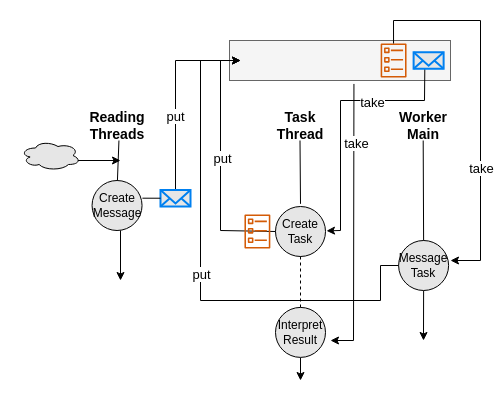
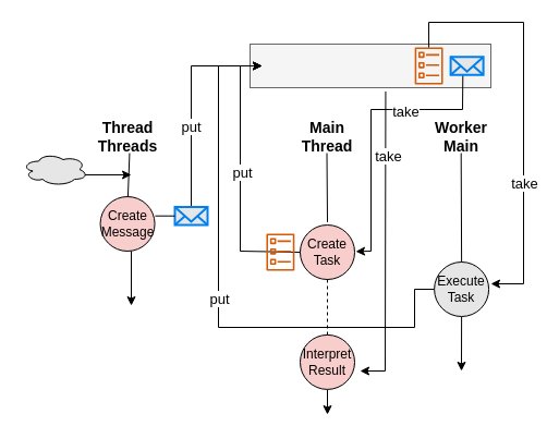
- <mxCell id="7" value="&lt;b style=&quot;font-size: 14px;&quot;&gt;Reading Threads&lt;/b&gt;" style="text;html=1;strokeColor=none;fillColor=none;align=center;verticalAlign=middle;whiteSpace=wrap;rounded=0;fontSize=14;" vertex="1" parent="1"><mxGeometry x="86.55" y="110" width="60" height="30" as="geometry" /></mxCell>
+ <mxCell id="7" value="&lt;b style=&quot;font-size: 14px;&quot;&gt;Thread Threads&lt;/b&gt;" style="text;html=1;strokeColor=none;fillColor=none;align=center;verticalAlign=middle;whiteSpace=wrap;rounded=0;fontSize=14;" vertex="1" parent="1"><mxGeometry x="86.55" y="110" width="60" height="30" as="geometry" /></mxCell>
- <mxCell id="4" value="&lt;b style=&quot;font-size: 14px;&quot;&gt;Task Thread&lt;/b&gt;" style="text;html=1;strokeColor=none;fillColor=none;align=center;verticalAlign=middle;whiteSpace=wrap;rounded=0;fontSize=14;" vertex="1" parent="1"><mxGeometry x="270" y="110" width="60" height="30" as="geometry" /></mxCell>
+ <mxCell id="4" value="&lt;b style=&quot;font-size: 14px;&quot;&gt;Main Thread&lt;/b&gt;" style="text;html=1;strokeColor=none;fillColor=none;align=center;verticalAlign=middle;whiteSpace=wrap;rounded=0;fontSize=14;" vertex="1" parent="1"><mxGeometry x="270" y="110" width="60" height="30" as="geometry" /></mxCell>
- <mxCell id="20" value="Create Message" style="ellipse;whiteSpace=wrap;html=1;aspect=fixed;fillColor=#E6E6E6;" vertex="1" parent="1"><mxGeometry x="91.55" y="180" width="50" height="50" as="geometry" /></mxCell>
+ <mxCell id="20" value="Create Message" style="ellipse;whiteSpace=wrap;html=1;aspect=fixed;fillColor=#f8cecc;" vertex="1" parent="1"><mxGeometry x="91.55" y="180" width="50" height="50" as="geometry" /></mxCell>
- <mxCell id="17" value="Create Task" style="ellipse;whiteSpace=wrap;html=1;aspect=fixed;fillColor=#E6E6E6;" vertex="1" parent="1"><mxGeometry x="275" y="206" width="50" height="50" as="geometry" /></mxCell>
+ <mxCell id="17" value="Create Task" style="ellipse;whiteSpace=wrap;html=1;aspect=fixed;fillColor=#f8cecc;" vertex="1" parent="1"><mxGeometry x="275" y="206" width="50" height="50" as="geometry" /></mxCell>
- <mxCell id="27" value="Message Task" style="ellipse;whiteSpace=wrap;html=1;aspect=fixed;fillColor=#E6E6E6;" vertex="1" parent="1"><mxGeometry x="398.11" y="240" width="50" height="50" as="geometry" /></mxCell>
+ <mxCell id="27" value="Execute Task" style="ellipse;whiteSpace=wrap;html=1;aspect=fixed;fillColor=#E6E6E6;" vertex="1" parent="1"><mxGeometry x="398.11" y="240" width="50" height="50" as="geometry" /></mxCell>
- <mxCell id="35" value="Interpret Result" style="ellipse;whiteSpace=wrap;html=1;aspect=fixed;fillColor=#E6E6E6;" vertex="1" parent="1"><mxGeometry x="275" y="306.9" width="50" height="50" as="geometry" /></mxCell>
+ <mxCell id="35" value="Interpret Result" style="ellipse;whiteSpace=wrap;html=1;aspect=fixed;fillColor=#f8cecc;" vertex="1" parent="1"><mxGeometry x="275" y="306.9" width="50" height="50" as="geometry" /></mxCell>
